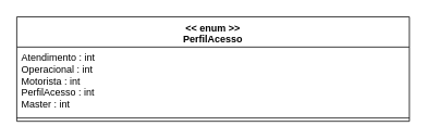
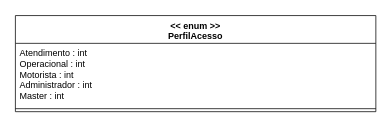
- <mxCell id="3" value="Atendimento : int&#10;Operacional : int&#10;Motorista : int&#10;PerfilAcesso : int&#10;Master : int" style="text;strokeColor=none;fillColor=none;align=left;verticalAlign=top;spacingLeft=4;spacingRight=4;overflow=hidden;rotatable=0;points=[[0,0.5],[1,0.5]];portConstraint=eastwest;" parent="2" vertex="1"><mxGeometry y="37" width="480" height="83" as="geometry" /></mxCell>
+ <mxCell id="3" value="Atendimento : int&#10;Operacional : int&#10;Motorista : int&#10;Administrador : int&#10;Master : int" style="text;strokeColor=none;fillColor=none;align=left;verticalAlign=top;spacingLeft=4;spacingRight=4;overflow=hidden;rotatable=0;points=[[0,0.5],[1,0.5]];portConstraint=eastwest;" parent="2" vertex="1"><mxGeometry y="37" width="480" height="83" as="geometry" /></mxCell>
